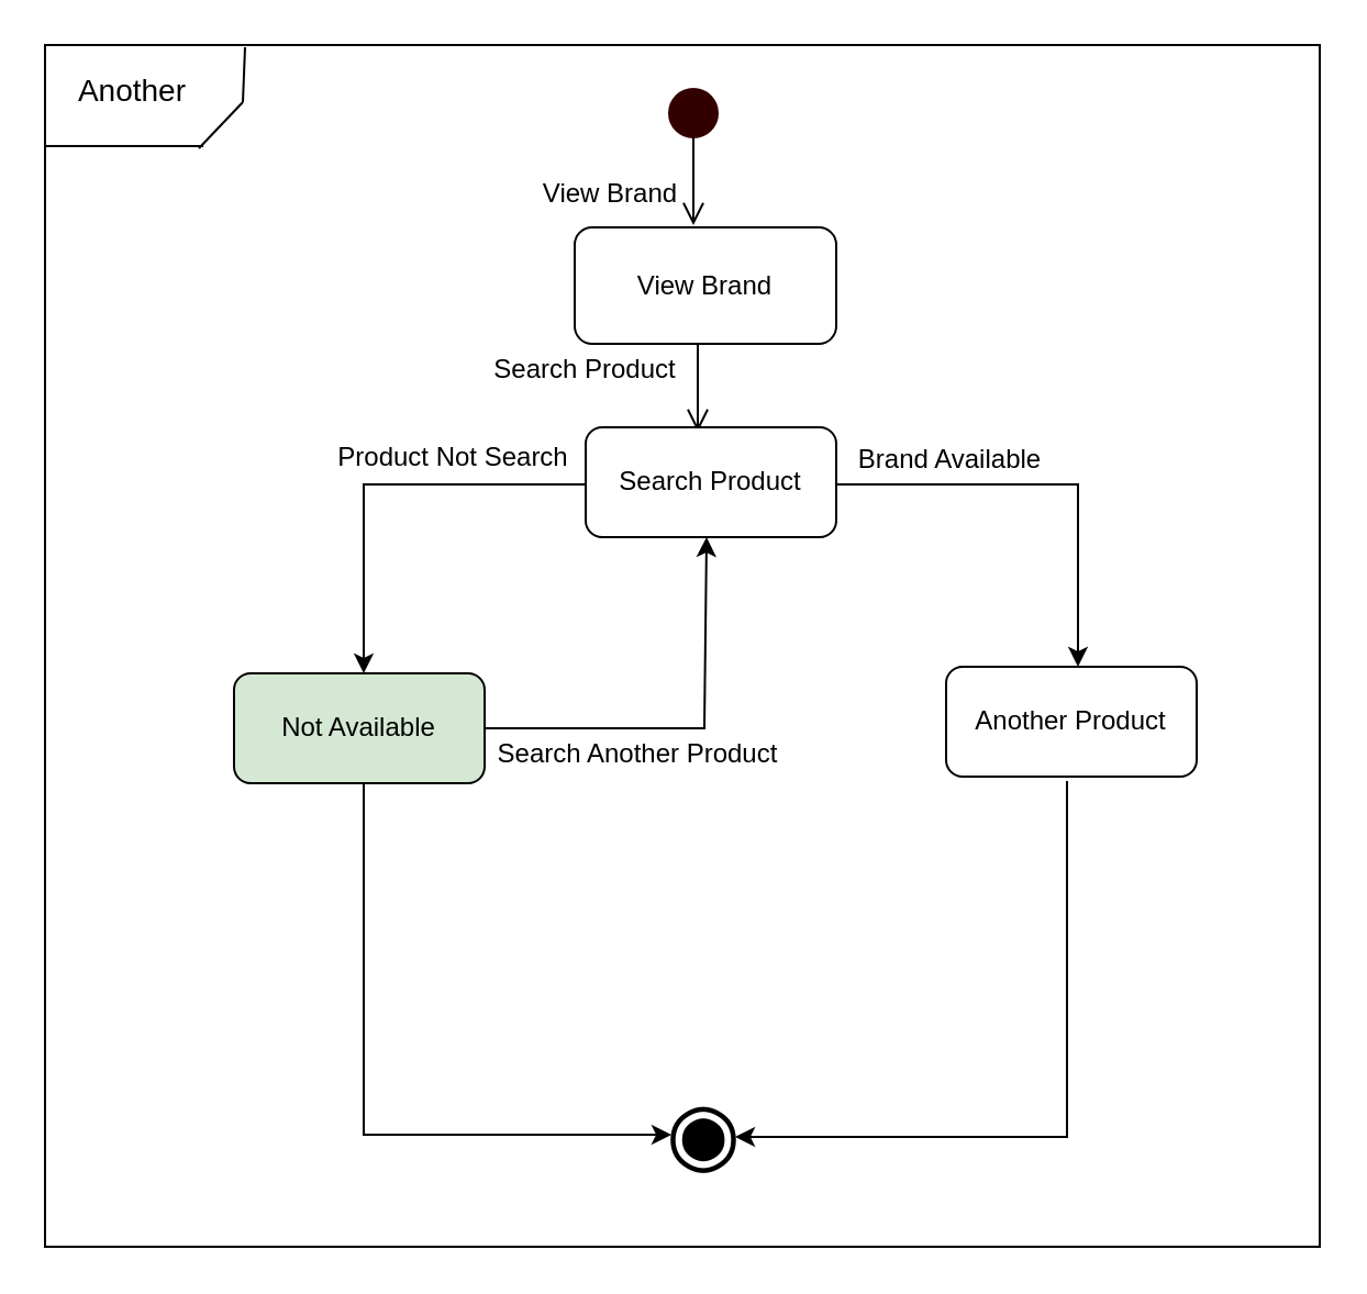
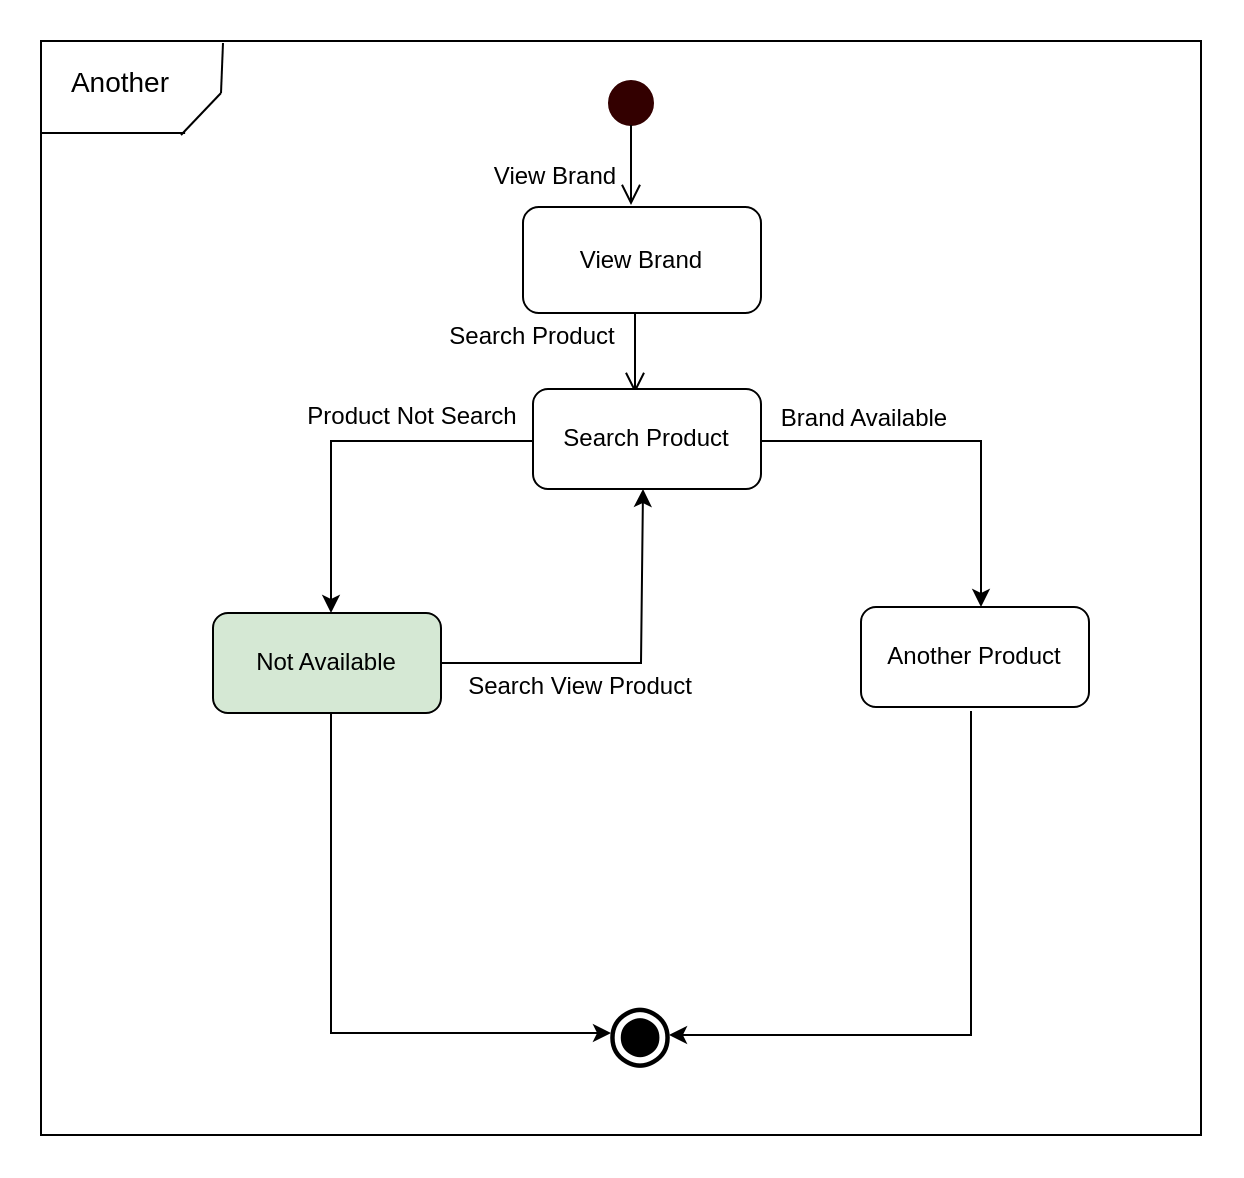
- <mxCell id="11" value="Search Another Product" style="text;html=1;align=center;verticalAlign=middle;whiteSpace=wrap;rounded=0;" parent="1" vertex="1"><mxGeometry x="214" y="328" width="152" height="30" as="geometry" /></mxCell>
+ <mxCell id="11" value="Search View Product" style="text;html=1;align=center;verticalAlign=middle;whiteSpace=wrap;rounded=0;" parent="1" vertex="1"><mxGeometry x="214" y="328" width="152" height="30" as="geometry" /></mxCell>
